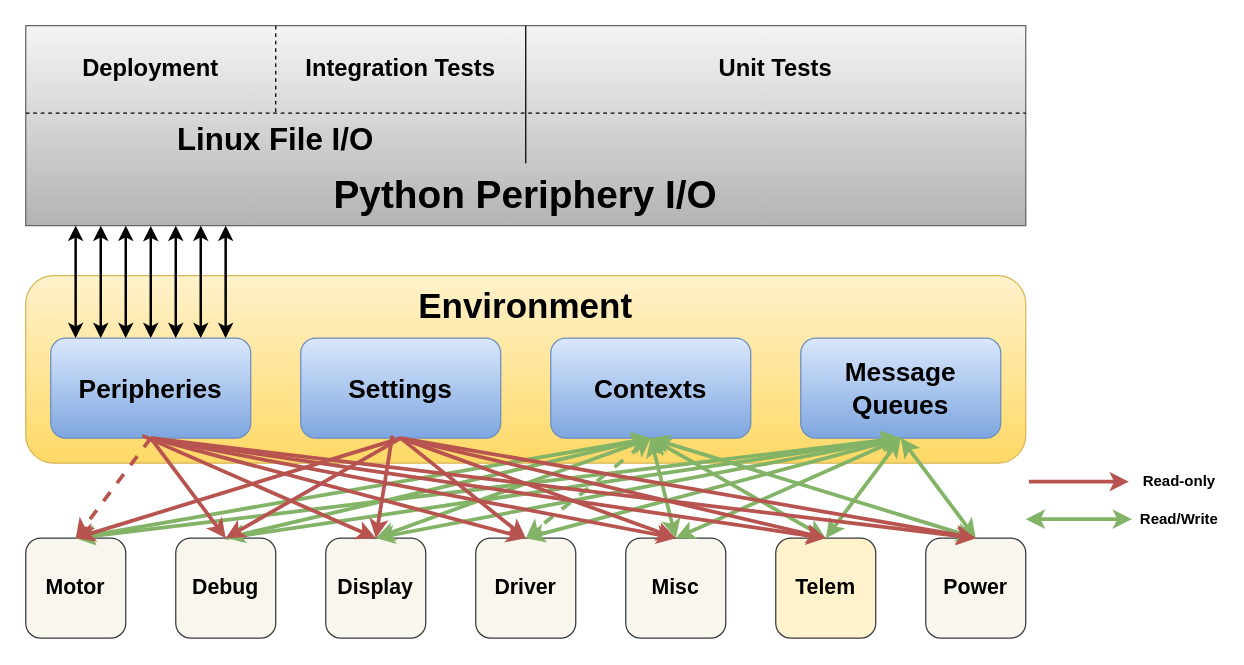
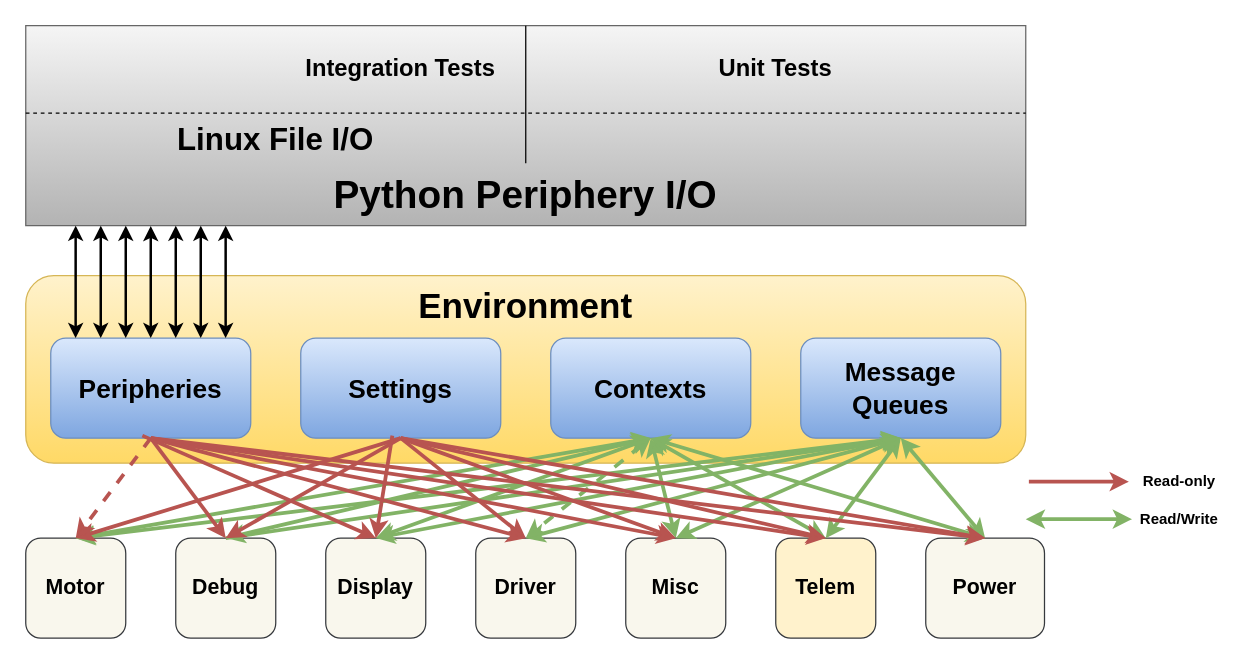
- <mxCell id="54" value="" style="endArrow=none;dashed=1;html=1;rounded=0;exitX=1;exitY=0;exitDx=0;exitDy=0;entryX=0;entryY=1;entryDx=0;entryDy=0;" parent="1" source="49" target="51" edge="1"><mxGeometry width="50" height="50" relative="1" as="geometry"><mxPoint x="380" y="10" as="sourcePoint" /><mxPoint x="430" y="-40" as="targetPoint" /></mxGeometry></mxCell>
- <mxCell id="49" value="&lt;b&gt;&lt;font style=&quot;font-size: 19px;&quot;&gt;Deployment&lt;/font&gt;&lt;/b&gt;" style="rounded=0;whiteSpace=wrap;html=1;dashed=1;strokeColor=none;fillColor=none;" parent="1" vertex="1"><mxGeometry x="20" y="20" width="200" height="70" as="geometry" /></mxCell>
- <mxCell id="10" value="&lt;b&gt;&lt;font style=&quot;font-size: 17px;&quot;&gt;Power&lt;/font&gt;&lt;/b&gt;" style="rounded=1;whiteSpace=wrap;html=1;fillColor=#f9f7ed;strokeColor=#36393d;" parent="1" vertex="1"><mxGeometry x="740" y="430" width="80" height="80" as="geometry" /></mxCell>
+ <mxCell id="10" value="&lt;b&gt;&lt;font style=&quot;font-size: 17px;&quot;&gt;Power&lt;/font&gt;&lt;/b&gt;" style="rounded=1;whiteSpace=wrap;html=1;fillColor=#f9f7ed;strokeColor=#36393d;" parent="1" vertex="1"><mxGeometry x="740" y="430" width="95" height="80" as="geometry" /></mxCell>
